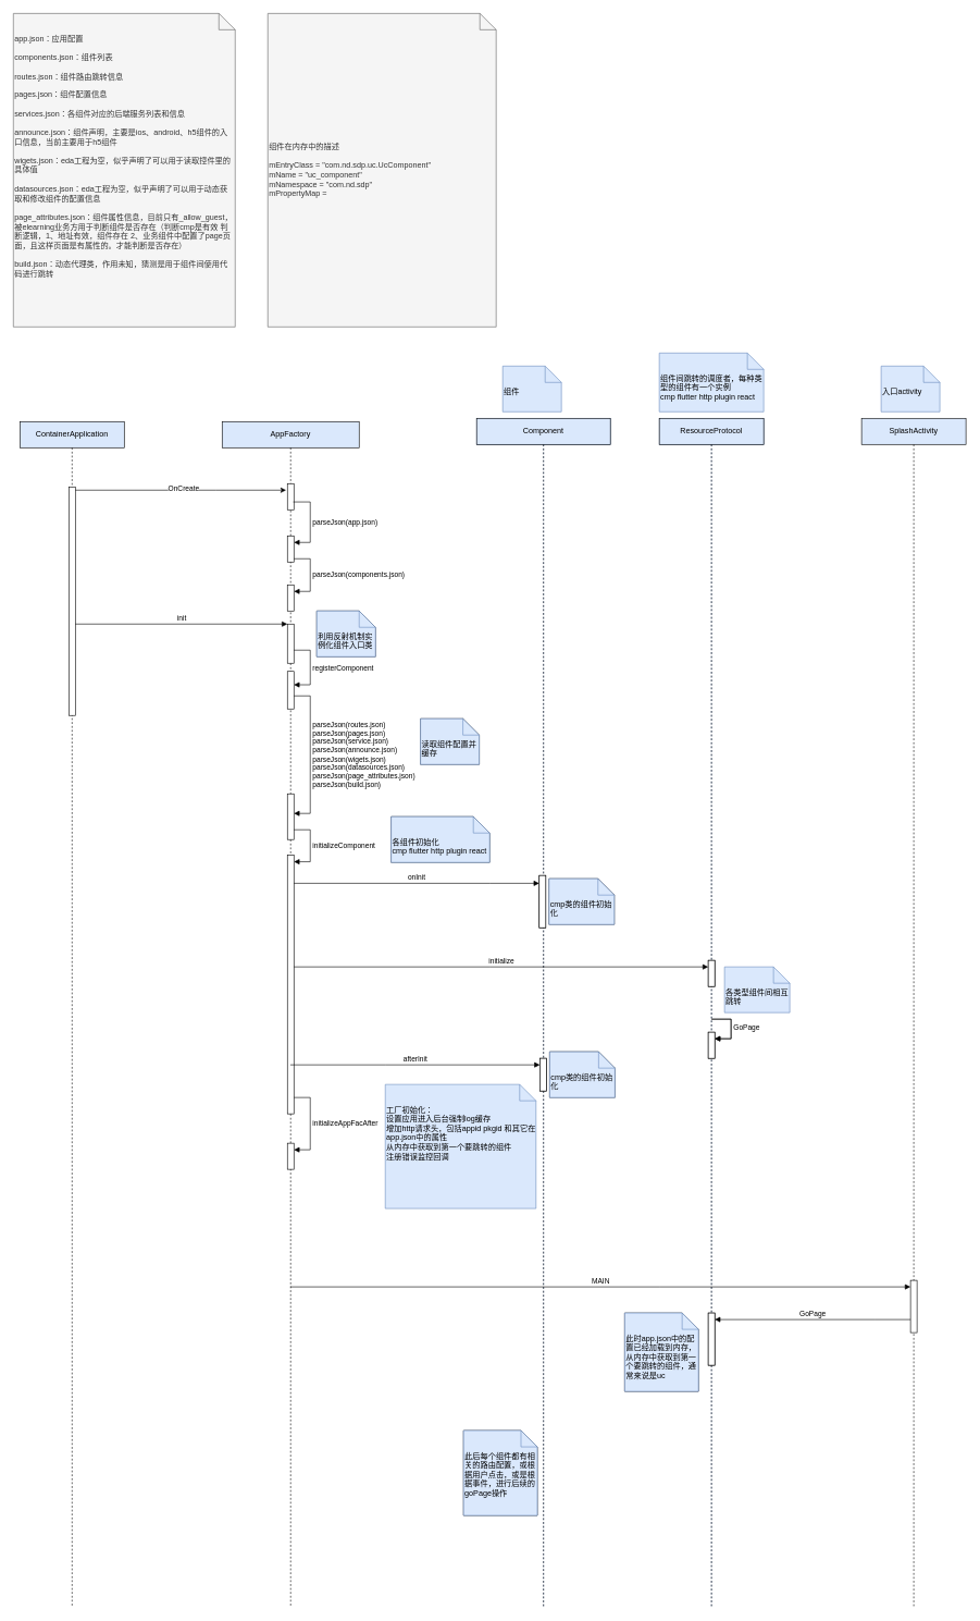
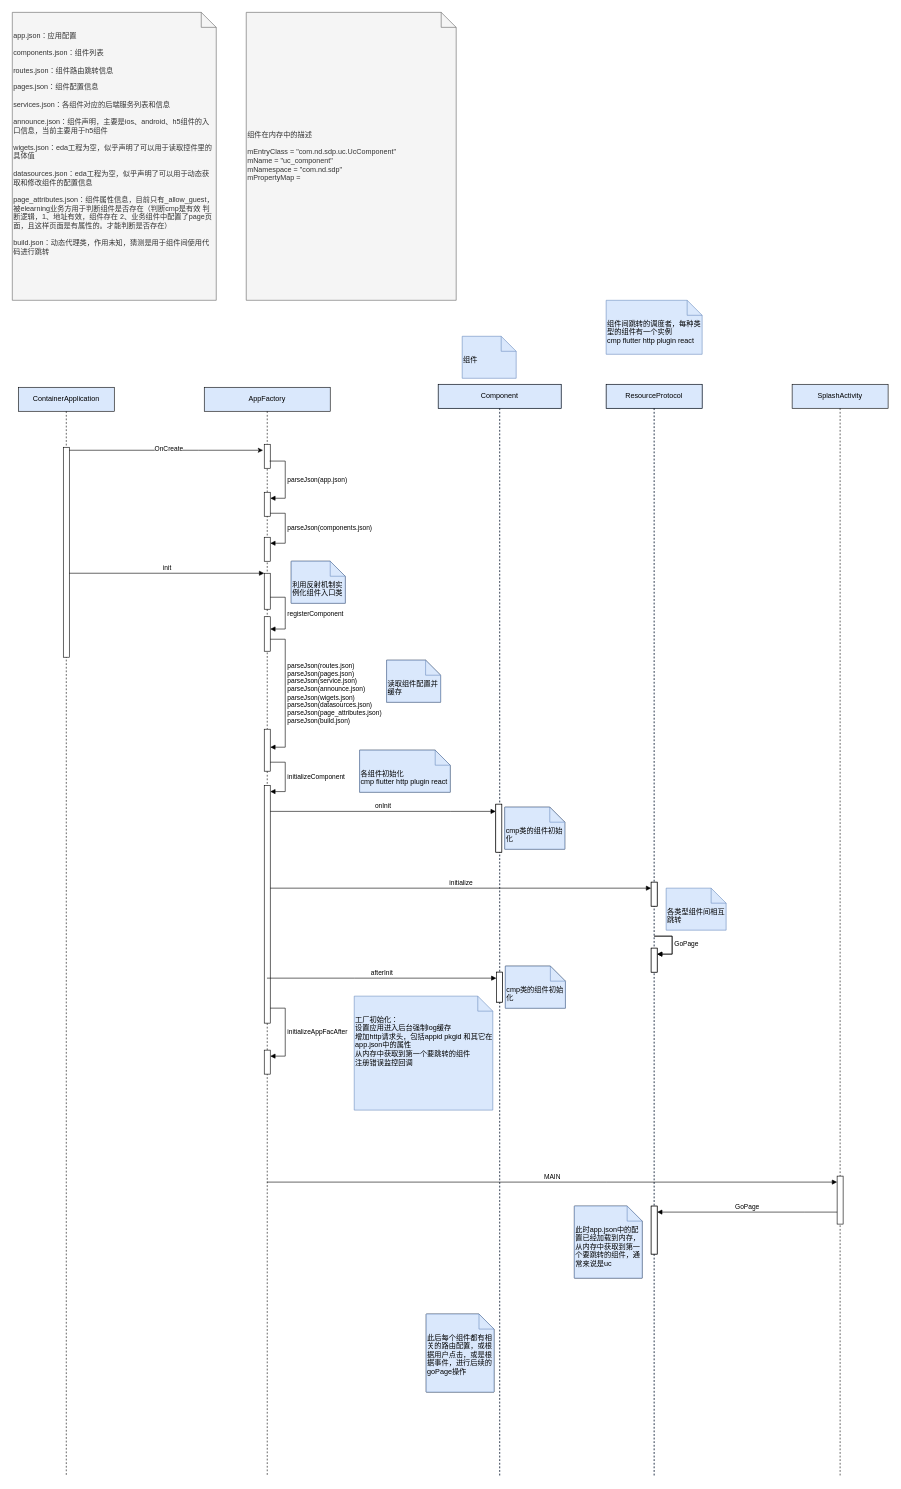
- <mxCell id="59" value="组件间跳转的调度者，每种类型的组件有一个实例&lt;br&gt;cmp flutter http plugin react" style="shape=note2;boundedLbl=1;whiteSpace=wrap;html=1;size=25;verticalAlign=top;align=left;fillColor=#dae8fc;strokeColor=#6c8ebf;" parent="1" vertex="1"><mxGeometry x="1010" y="540" width="160" height="90" as="geometry" /></mxCell>
+ <mxCell id="59" value="组件间跳转的调度者，每种类型的组件有一个实例&lt;br&gt;cmp flutter http plugin react" style="shape=note2;boundedLbl=1;whiteSpace=wrap;html=1;size=25;verticalAlign=top;align=left;fillColor=#dae8fc;strokeColor=#6c8ebf;" parent="1" vertex="1"><mxGeometry x="1010" y="500" width="160" height="90" as="geometry" /></mxCell>
- <mxCell id="60" value="入口activity" style="shape=note2;boundedLbl=1;whiteSpace=wrap;html=1;size=25;verticalAlign=top;align=left;fillColor=#dae8fc;strokeColor=#6c8ebf;" parent="1" vertex="1"><mxGeometry x="1350" y="560" width="90" height="70" as="geometry" /></mxCell>
